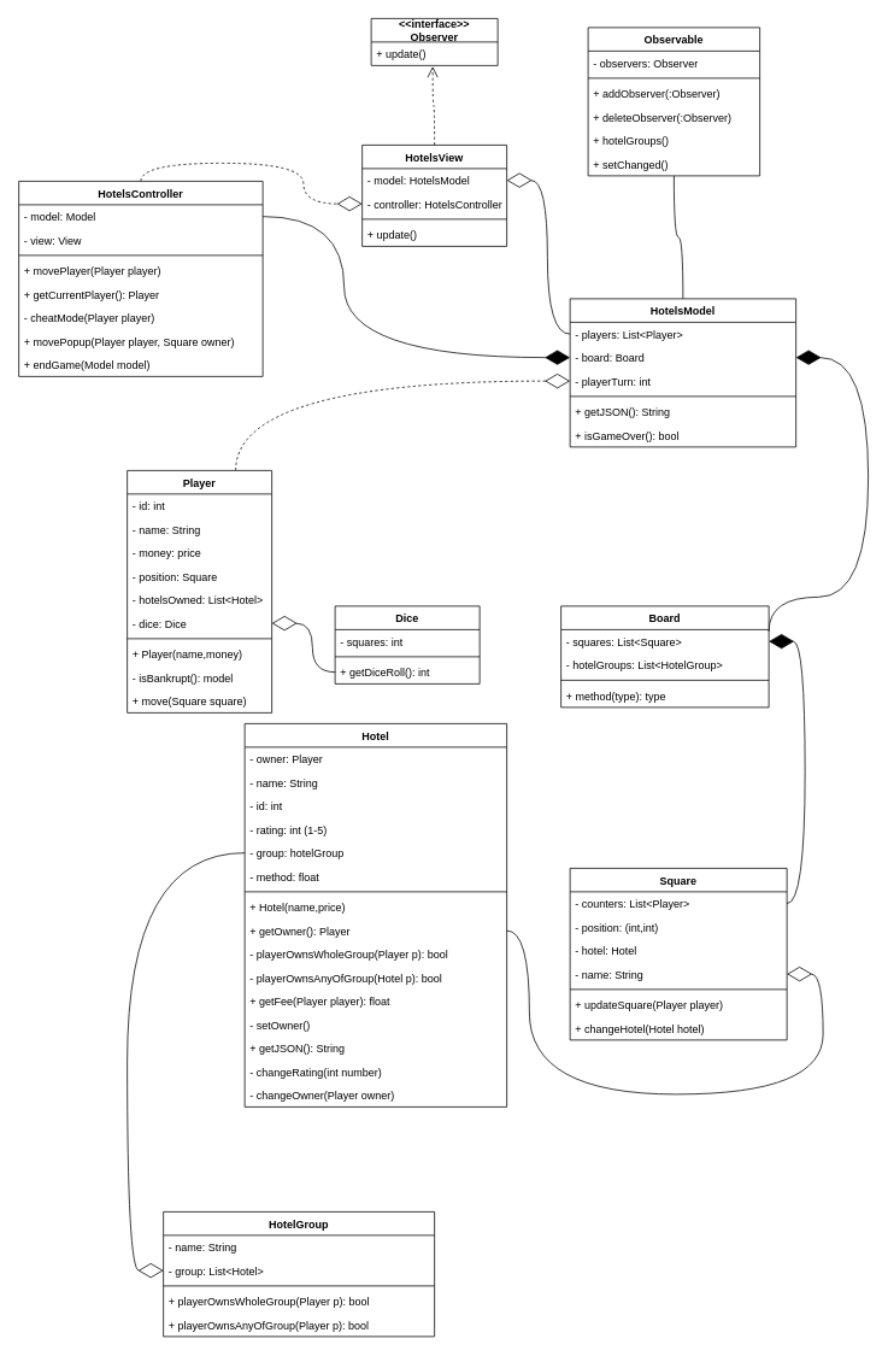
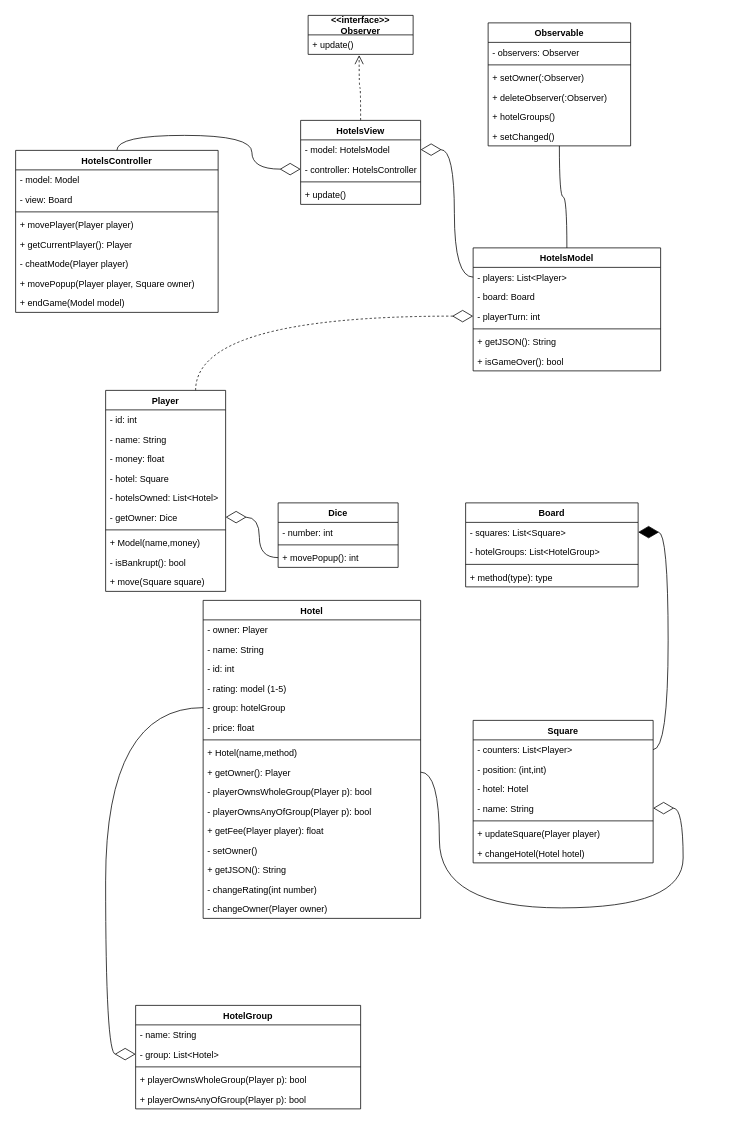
- <mxCell id="72" value="+ addObserver(:Observer)" style="text;strokeColor=none;fillColor=none;align=left;verticalAlign=top;spacingLeft=4;spacingRight=4;overflow=hidden;rotatable=0;points=[[0,0.5],[1,0.5]];portConstraint=eastwest;" parent="69" vertex="1"><mxGeometry y="60" width="190" height="26" as="geometry" /></mxCell>
+ <mxCell id="72" value="+ setOwner(:Observer)" style="text;strokeColor=none;fillColor=none;align=left;verticalAlign=top;spacingLeft=4;spacingRight=4;overflow=hidden;rotatable=0;points=[[0,0.5],[1,0.5]];portConstraint=eastwest;" parent="69" vertex="1"><mxGeometry y="60" width="190" height="26" as="geometry" /></mxCell>
- <mxCell id="2" style="edgeStyle=orthogonalEdgeStyle;curved=1;rounded=0;orthogonalLoop=1;jettySize=auto;html=1;exitX=0.5;exitY=0;exitDx=0;exitDy=0;entryX=0;entryY=0.5;entryDx=0;entryDy=0;endArrow=diamondThin;endFill=0;targetPerimeterSpacing=0;endSize=25;dashed=1;" parent="1" source="3" target="15" edge="1"><mxGeometry relative="1" as="geometry" /></mxCell>
+ <mxCell id="2" style="edgeStyle=orthogonalEdgeStyle;curved=1;rounded=0;orthogonalLoop=1;jettySize=auto;html=1;exitX=0.5;exitY=0;exitDx=0;exitDy=0;entryX=0;entryY=0.5;entryDx=0;entryDy=0;endArrow=diamondThin;endFill=0;targetPerimeterSpacing=0;endSize=25;" parent="1" source="3" target="15" edge="1"><mxGeometry relative="1" as="geometry" /></mxCell>
- <mxCell id="5" value="- view: View" style="text;strokeColor=none;fillColor=none;align=left;verticalAlign=top;spacingLeft=4;spacingRight=4;overflow=hidden;rotatable=0;points=[[0,0.5],[1,0.5]];portConstraint=eastwest;" parent="3" vertex="1"><mxGeometry y="52" width="270" height="26" as="geometry" /></mxCell>
+ <mxCell id="5" value="- view: Board" style="text;strokeColor=none;fillColor=none;align=left;verticalAlign=top;spacingLeft=4;spacingRight=4;overflow=hidden;rotatable=0;points=[[0,0.5],[1,0.5]];portConstraint=eastwest;" parent="3" vertex="1"><mxGeometry y="52" width="270" height="26" as="geometry" /></mxCell>
- <mxCell id="93" style="edgeStyle=orthogonalEdgeStyle;curved=1;rounded=0;orthogonalLoop=1;jettySize=auto;html=1;exitX=1;exitY=0.5;exitDx=0;exitDy=0;endArrow=diamondThin;endFill=1;endSize=25;" edge="1" parent="1" source="4" target="21"><mxGeometry relative="1" as="geometry"><Array as="points"><mxPoint x="380" y="239" /><mxPoint x="380" y="395" /></Array></mxGeometry></mxCell>
- <mxCell id="55" style="edgeStyle=orthogonalEdgeStyle;rounded=0;orthogonalLoop=1;jettySize=auto;html=1;exitX=1;exitY=0.25;exitDx=0;exitDy=0;curved=1;endSize=25;endArrow=diamondThin;endFill=1;entryX=1;entryY=0.5;entryDx=0;entryDy=0;" parent="1" source="56" target="21" edge="1"><mxGeometry relative="1" as="geometry"><mxPoint x="860" y="370" as="targetPoint" /><Array as="points"><mxPoint x="850" y="660" /><mxPoint x="960" y="660" /><mxPoint x="960" y="395" /></Array></mxGeometry></mxCell>
- <mxCell id="47" value="- money: price" style="text;strokeColor=none;fillColor=none;align=left;verticalAlign=top;spacingLeft=4;spacingRight=4;overflow=hidden;rotatable=0;points=[[0,0.5],[1,0.5]];portConstraint=eastwest;" parent="44" vertex="1"><mxGeometry y="78" width="160" height="26" as="geometry" /></mxCell>
+ <mxCell id="47" value="- money: float" style="text;strokeColor=none;fillColor=none;align=left;verticalAlign=top;spacingLeft=4;spacingRight=4;overflow=hidden;rotatable=0;points=[[0,0.5],[1,0.5]];portConstraint=eastwest;" parent="44" vertex="1"><mxGeometry y="78" width="160" height="26" as="geometry" /></mxCell>
- <mxCell id="48" value="- position: Square" style="text;strokeColor=none;fillColor=none;align=left;verticalAlign=top;spacingLeft=4;spacingRight=4;overflow=hidden;rotatable=0;points=[[0,0.5],[1,0.5]];portConstraint=eastwest;" parent="44" vertex="1"><mxGeometry y="104" width="160" height="26" as="geometry" /></mxCell>
+ <mxCell id="48" value="- hotel: Square" style="text;strokeColor=none;fillColor=none;align=left;verticalAlign=top;spacingLeft=4;spacingRight=4;overflow=hidden;rotatable=0;points=[[0,0.5],[1,0.5]];portConstraint=eastwest;" parent="44" vertex="1"><mxGeometry y="104" width="160" height="26" as="geometry" /></mxCell>
- <mxCell id="50" value="- dice: Dice" style="text;strokeColor=none;fillColor=none;align=left;verticalAlign=top;spacingLeft=4;spacingRight=4;overflow=hidden;rotatable=0;points=[[0,0.5],[1,0.5]];portConstraint=eastwest;" parent="44" vertex="1"><mxGeometry y="156" width="160" height="26" as="geometry" /></mxCell>
+ <mxCell id="50" value="- getOwner: Dice" style="text;strokeColor=none;fillColor=none;align=left;verticalAlign=top;spacingLeft=4;spacingRight=4;overflow=hidden;rotatable=0;points=[[0,0.5],[1,0.5]];portConstraint=eastwest;" parent="44" vertex="1"><mxGeometry y="156" width="160" height="26" as="geometry" /></mxCell>
- <mxCell id="82" value="- squares: int" style="text;strokeColor=none;fillColor=none;align=left;verticalAlign=top;spacingLeft=4;spacingRight=4;overflow=hidden;rotatable=0;points=[[0,0.5],[1,0.5]];portConstraint=eastwest;" parent="81" vertex="1"><mxGeometry y="26" width="160" height="26" as="geometry" /></mxCell>
+ <mxCell id="82" value="- number: int" style="text;strokeColor=none;fillColor=none;align=left;verticalAlign=top;spacingLeft=4;spacingRight=4;overflow=hidden;rotatable=0;points=[[0,0.5],[1,0.5]];portConstraint=eastwest;" parent="81" vertex="1"><mxGeometry y="26" width="160" height="26" as="geometry" /></mxCell>
- <mxCell id="52" value="+ Player(name,money)" style="text;strokeColor=none;fillColor=none;align=left;verticalAlign=top;spacingLeft=4;spacingRight=4;overflow=hidden;rotatable=0;points=[[0,0.5],[1,0.5]];portConstraint=eastwest;" parent="44" vertex="1"><mxGeometry y="190" width="160" height="26" as="geometry" /></mxCell>
+ <mxCell id="52" value="+ Model(name,money)" style="text;strokeColor=none;fillColor=none;align=left;verticalAlign=top;spacingLeft=4;spacingRight=4;overflow=hidden;rotatable=0;points=[[0,0.5],[1,0.5]];portConstraint=eastwest;" parent="44" vertex="1"><mxGeometry y="190" width="160" height="26" as="geometry" /></mxCell>
- <mxCell id="84" value="+ getDiceRoll(): int" style="text;strokeColor=none;fillColor=none;align=left;verticalAlign=top;spacingLeft=4;spacingRight=4;overflow=hidden;rotatable=0;points=[[0,0.5],[1,0.5]];portConstraint=eastwest;" parent="81" vertex="1"><mxGeometry y="60" width="160" height="26" as="geometry" /></mxCell>
+ <mxCell id="84" value="+ movePopup(): int" style="text;strokeColor=none;fillColor=none;align=left;verticalAlign=top;spacingLeft=4;spacingRight=4;overflow=hidden;rotatable=0;points=[[0,0.5],[1,0.5]];portConstraint=eastwest;" parent="81" vertex="1"><mxGeometry y="60" width="160" height="26" as="geometry" /></mxCell>
- <mxCell id="53" value="- isBankrupt(): model" style="text;strokeColor=none;fillColor=none;align=left;verticalAlign=top;spacingLeft=4;spacingRight=4;overflow=hidden;rotatable=0;points=[[0,0.5],[1,0.5]];portConstraint=eastwest;" parent="44" vertex="1"><mxGeometry y="216" width="160" height="26" as="geometry" /></mxCell>
+ <mxCell id="53" value="- isBankrupt(): bool" style="text;strokeColor=none;fillColor=none;align=left;verticalAlign=top;spacingLeft=4;spacingRight=4;overflow=hidden;rotatable=0;points=[[0,0.5],[1,0.5]];portConstraint=eastwest;" parent="44" vertex="1"><mxGeometry y="216" width="160" height="26" as="geometry" /></mxCell>
- <mxCell id="30" value="- rating: int (1-5)" style="text;strokeColor=none;fillColor=none;align=left;verticalAlign=top;spacingLeft=4;spacingRight=4;overflow=hidden;rotatable=0;points=[[0,0.5],[1,0.5]];portConstraint=eastwest;" parent="26" vertex="1"><mxGeometry y="104" width="290" height="26" as="geometry" /></mxCell>
+ <mxCell id="30" value="- rating: model (1-5)" style="text;strokeColor=none;fillColor=none;align=left;verticalAlign=top;spacingLeft=4;spacingRight=4;overflow=hidden;rotatable=0;points=[[0,0.5],[1,0.5]];portConstraint=eastwest;" parent="26" vertex="1"><mxGeometry y="104" width="290" height="26" as="geometry" /></mxCell>
- <mxCell id="32" value="- method: float" style="text;strokeColor=none;fillColor=none;align=left;verticalAlign=top;spacingLeft=4;spacingRight=4;overflow=hidden;rotatable=0;points=[[0,0.5],[1,0.5]];portConstraint=eastwest;" parent="26" vertex="1"><mxGeometry y="156" width="290" height="26" as="geometry" /></mxCell>
+ <mxCell id="32" value="- price: float" style="text;strokeColor=none;fillColor=none;align=left;verticalAlign=top;spacingLeft=4;spacingRight=4;overflow=hidden;rotatable=0;points=[[0,0.5],[1,0.5]];portConstraint=eastwest;" parent="26" vertex="1"><mxGeometry y="156" width="290" height="26" as="geometry" /></mxCell>
- <mxCell id="34" value="+ Hotel(name,price)" style="text;strokeColor=none;fillColor=none;align=left;verticalAlign=top;spacingLeft=4;spacingRight=4;overflow=hidden;rotatable=0;points=[[0,0.5],[1,0.5]];portConstraint=eastwest;" parent="26" vertex="1"><mxGeometry y="190" width="290" height="26" as="geometry" /></mxCell>
+ <mxCell id="34" value="+ Hotel(name,method)" style="text;strokeColor=none;fillColor=none;align=left;verticalAlign=top;spacingLeft=4;spacingRight=4;overflow=hidden;rotatable=0;points=[[0,0.5],[1,0.5]];portConstraint=eastwest;" parent="26" vertex="1"><mxGeometry y="190" width="290" height="26" as="geometry" /></mxCell>
- <mxCell id="37" value="- playerOwnsAnyOfGroup(Hotel p): bool" style="text;strokeColor=none;fillColor=none;align=left;verticalAlign=top;spacingLeft=4;spacingRight=4;overflow=hidden;rotatable=0;points=[[0,0.5],[1,0.5]];portConstraint=eastwest;" parent="26" vertex="1"><mxGeometry y="268" width="290" height="26" as="geometry" /></mxCell>
+ <mxCell id="37" value="- playerOwnsAnyOfGroup(Player p): bool" style="text;strokeColor=none;fillColor=none;align=left;verticalAlign=top;spacingLeft=4;spacingRight=4;overflow=hidden;rotatable=0;points=[[0,0.5],[1,0.5]];portConstraint=eastwest;" parent="26" vertex="1"><mxGeometry y="268" width="290" height="26" as="geometry" /></mxCell>
